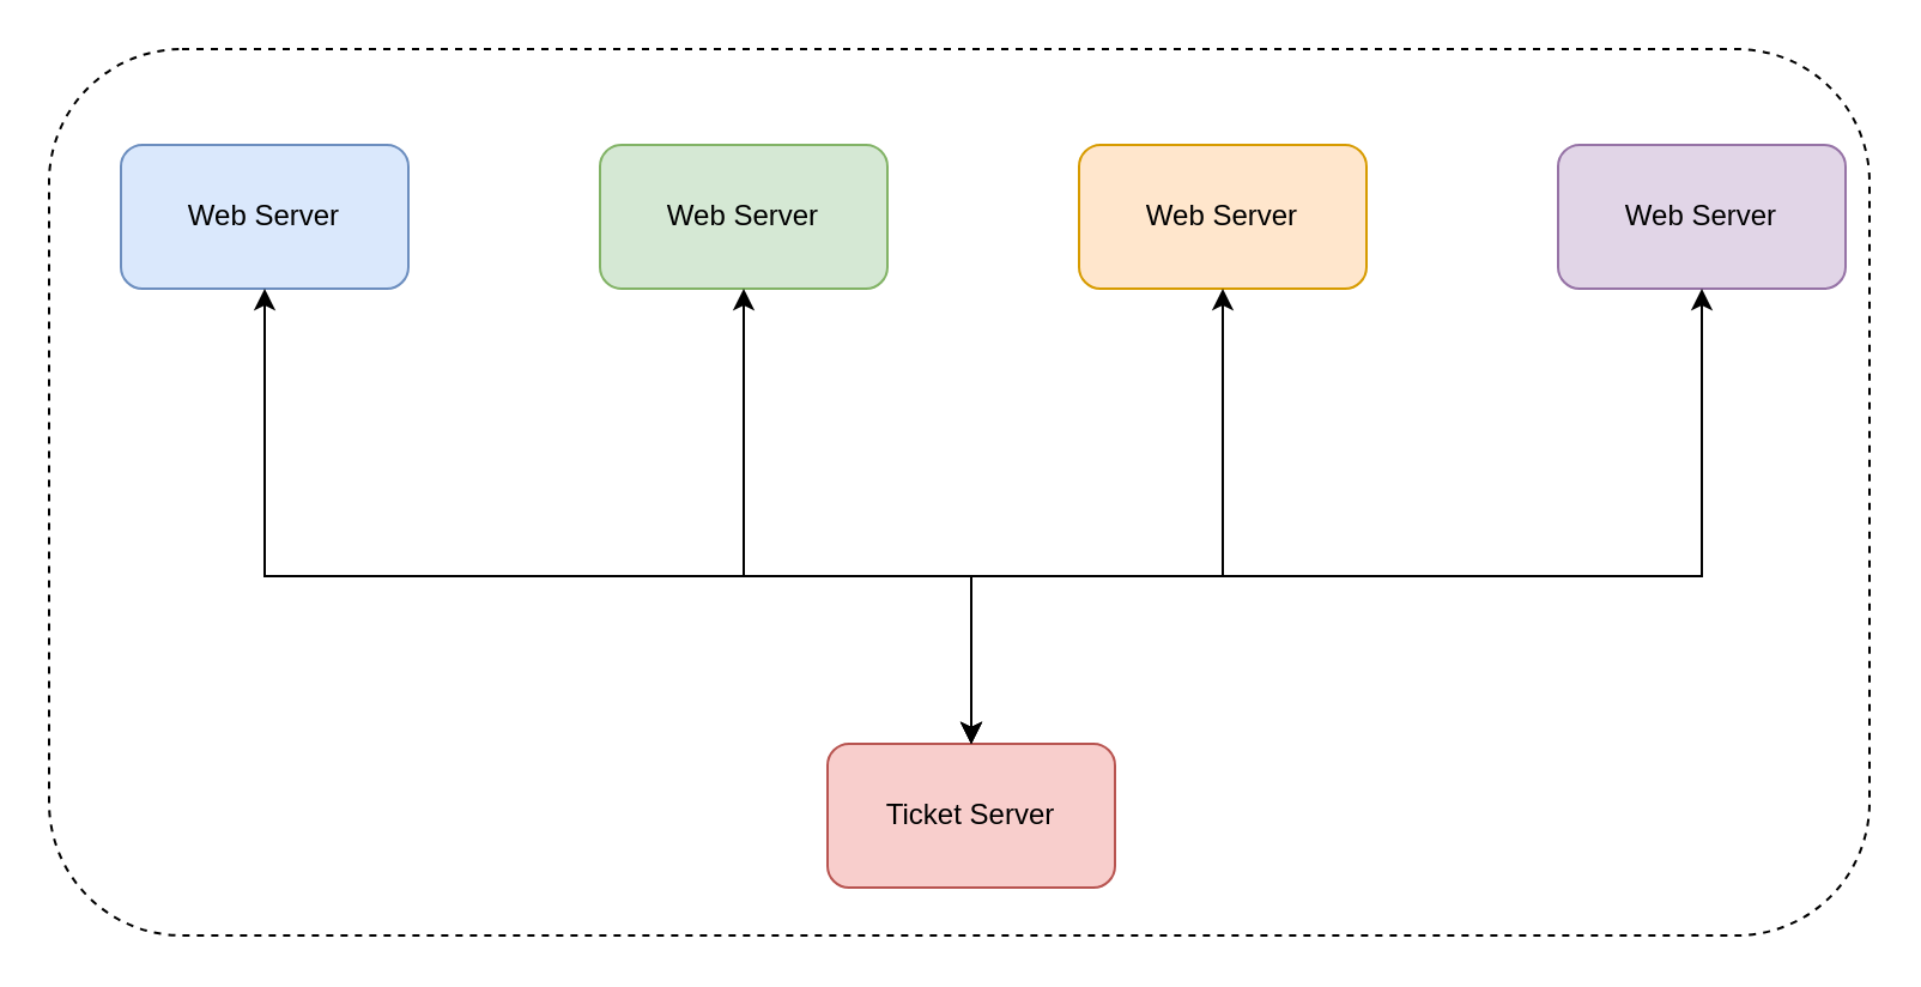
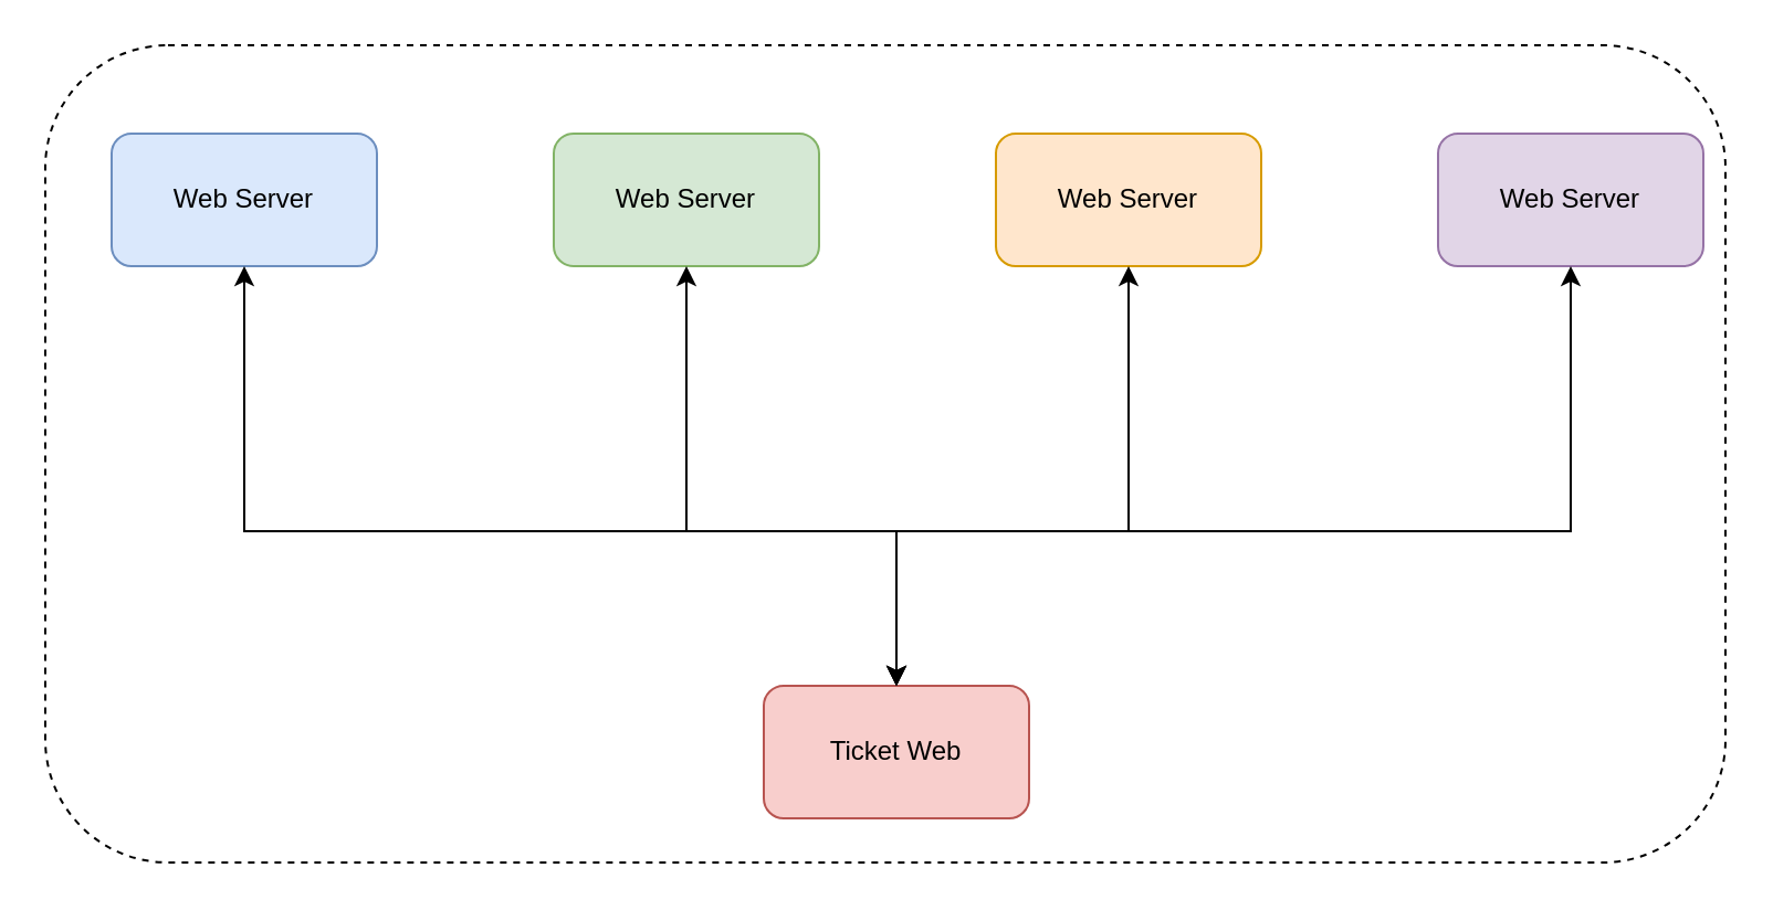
- <mxCell id="7" value="Ticket Server" style="rounded=1;whiteSpace=wrap;html=1;fillColor=#f8cecc;strokeColor=#b85450;" vertex="1" parent="1"><mxGeometry x="345" y="310" width="120" height="60" as="geometry" /></mxCell>
+ <mxCell id="7" value="Ticket Web" style="rounded=1;whiteSpace=wrap;html=1;fillColor=#f8cecc;strokeColor=#b85450;" vertex="1" parent="1"><mxGeometry x="345" y="310" width="120" height="60" as="geometry" /></mxCell>
